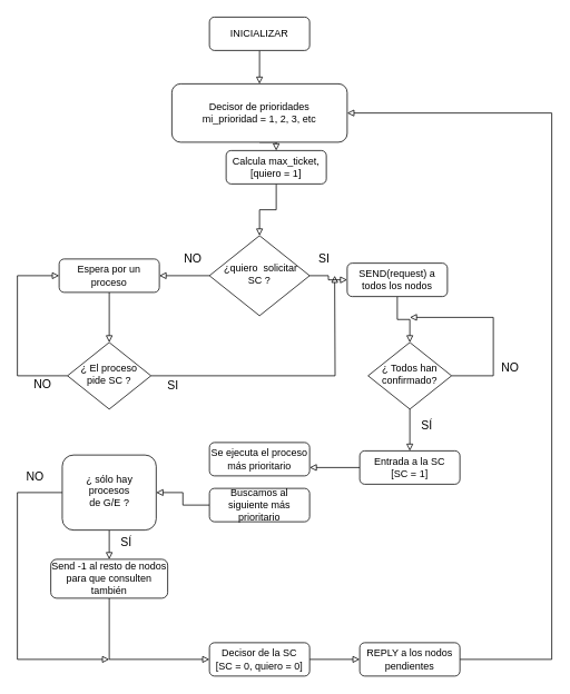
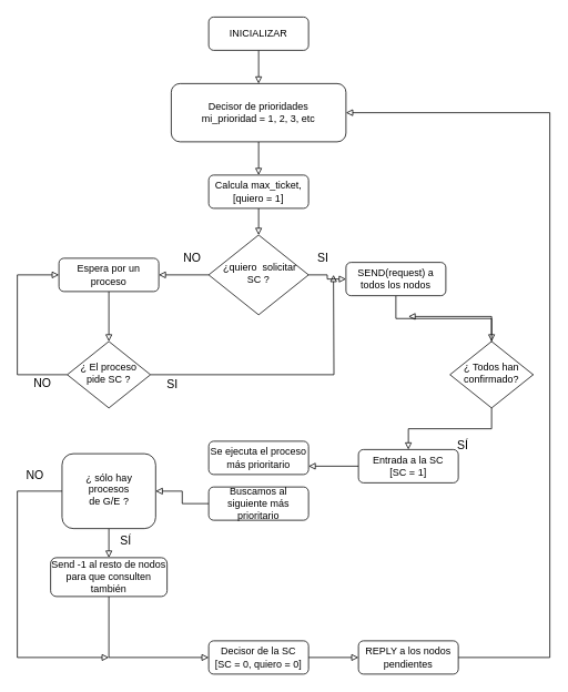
- <mxCell id="36" value="Calcula max_ticket,&lt;br&gt;[quiero = 1]" style="rounded=1;whiteSpace=wrap;html=1;fontSize=12;glass=0;strokeWidth=1;shadow=0;" vertex="1" parent="1"><mxGeometry x="270" y="180" width="120" height="40" as="geometry" /></mxCell>
+ <mxCell id="36" value="Calcula max_ticket,&lt;br&gt;[quiero = 1]" style="rounded=1;whiteSpace=wrap;html=1;fontSize=12;glass=0;strokeWidth=1;shadow=0;" vertex="1" parent="1"><mxGeometry x="250" y="210" width="120" height="40" as="geometry" /></mxCell>
- <mxCell id="19" value="¿ Todos han confirmado?" style="rhombus;whiteSpace=wrap;html=1;shadow=0;fontFamily=Helvetica;fontSize=12;align=center;strokeWidth=1;spacing=6;spacingTop=-4;aspect=fixed;" vertex="1" parent="1"><mxGeometry x="440" y="410" width="100" height="80" as="geometry" /></mxCell>
+ <mxCell id="19" value="¿ Todos han confirmado?" style="rhombus;whiteSpace=wrap;html=1;shadow=0;fontFamily=Helvetica;fontSize=12;align=center;strokeWidth=1;spacing=6;spacingTop=-4;aspect=fixed;" vertex="1" parent="1"><mxGeometry x="540" y="410" width="100" height="80" as="geometry" /></mxCell>
